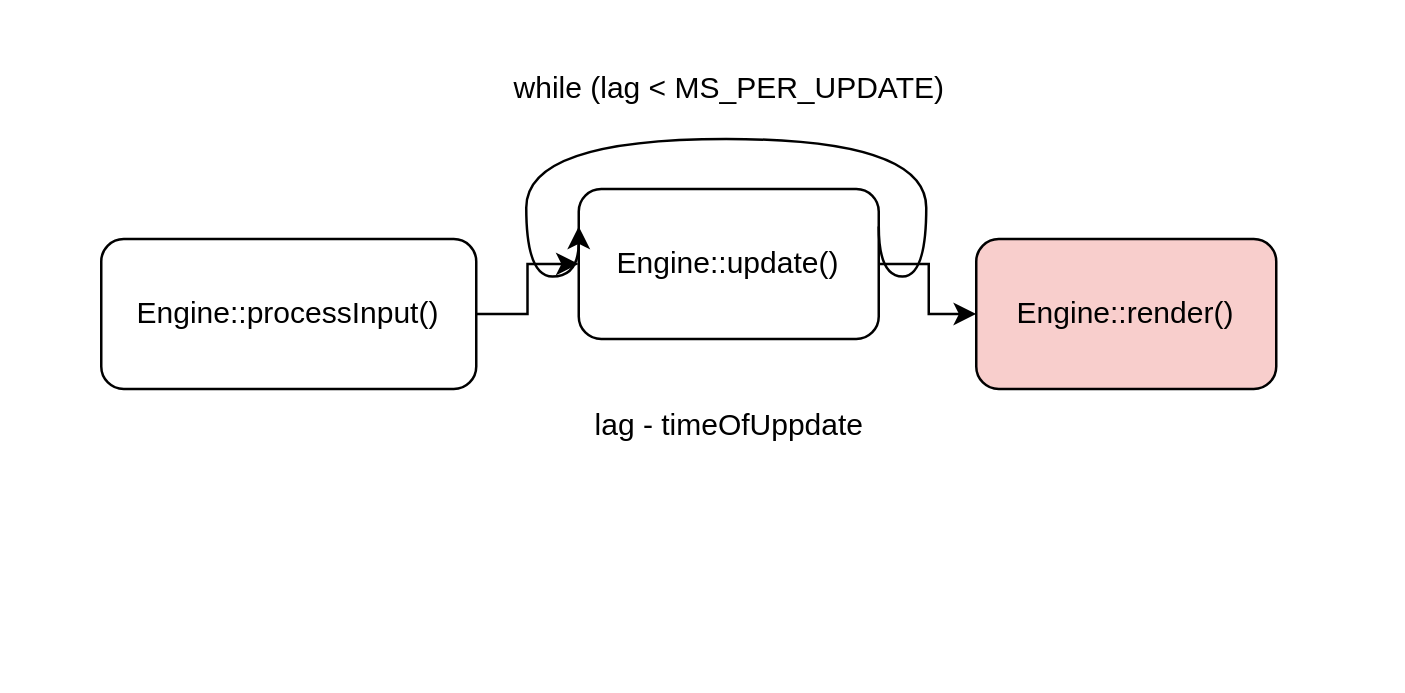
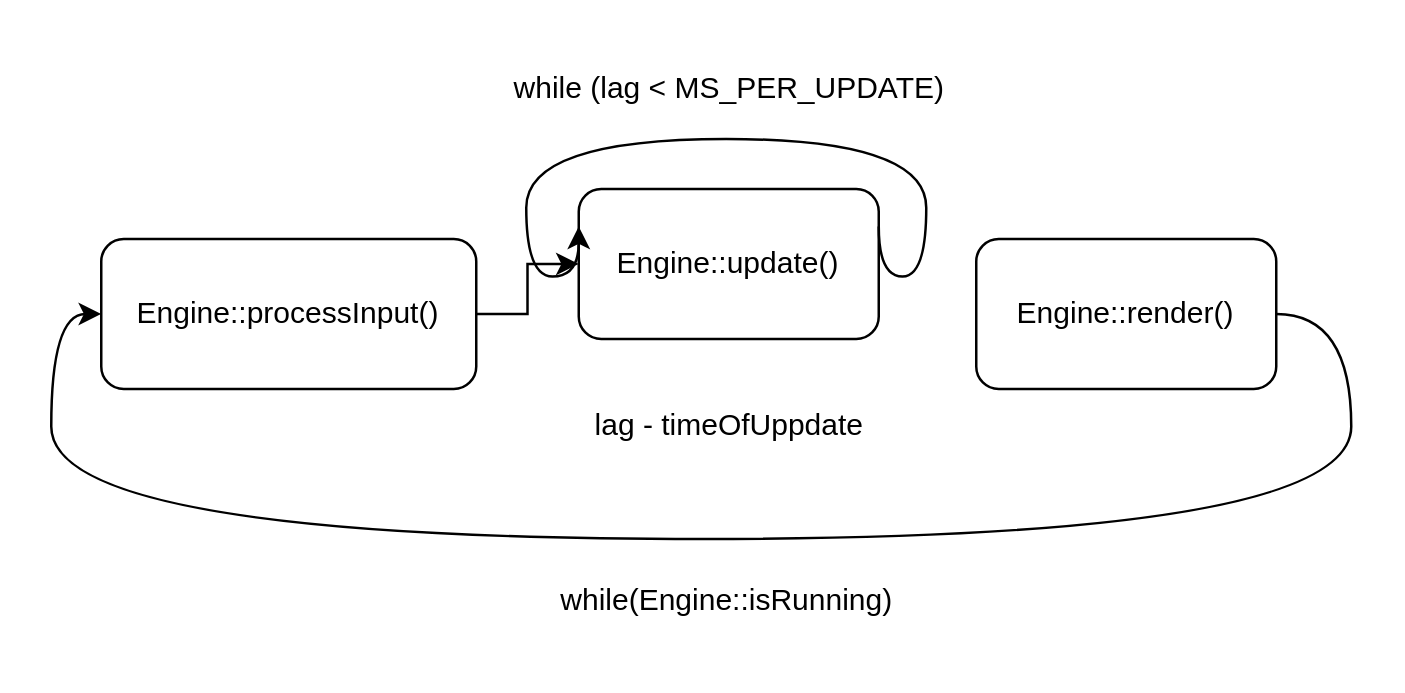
- <mxCell id="4" style="edgeStyle=orthogonalEdgeStyle;rounded=0;orthogonalLoop=1;jettySize=auto;html=1;" edge="1" parent="1" source="5" target="7"><mxGeometry relative="1" as="geometry" /></mxCell>
- <mxCell id="7" value="Engine::render()" style="rounded=1;whiteSpace=wrap;html=1;fillColor=#f8cecc;" vertex="1" parent="1"><mxGeometry x="390" y="95" width="120" height="60" as="geometry" /></mxCell>
+ <mxCell id="7" value="Engine::render()" style="rounded=1;whiteSpace=wrap;html=1;" vertex="1" parent="1"><mxGeometry x="390" y="95" width="120" height="60" as="geometry" /></mxCell>
+ <mxCell id="6" style="edgeStyle=orthogonalEdgeStyle;rounded=0;orthogonalLoop=1;jettySize=auto;html=1;entryX=0;entryY=0.5;entryDx=0;entryDy=0;curved=1;exitX=1;exitY=0.5;exitDx=0;exitDy=0;" edge="1" parent="1" source="7" target="3"><mxGeometry relative="1" as="geometry"><mxPoint x="540" y="95" as="sourcePoint" /><mxPoint x="30" y="210" as="targetPoint" /><Array as="points"><mxPoint x="540" y="125" /><mxPoint x="540" y="215" /><mxPoint x="20" y="215" /><mxPoint x="20" y="125" /></Array></mxGeometry></mxCell>
+ <mxCell id="11" value="while(Engine::isRunning)" style="text;html=1;align=center;verticalAlign=middle;resizable=0;points=[];autosize=1;strokeColor=none;fillColor=none;" vertex="1" parent="1"><mxGeometry x="210" y="225" width="160" height="30" as="geometry" /></mxCell>
